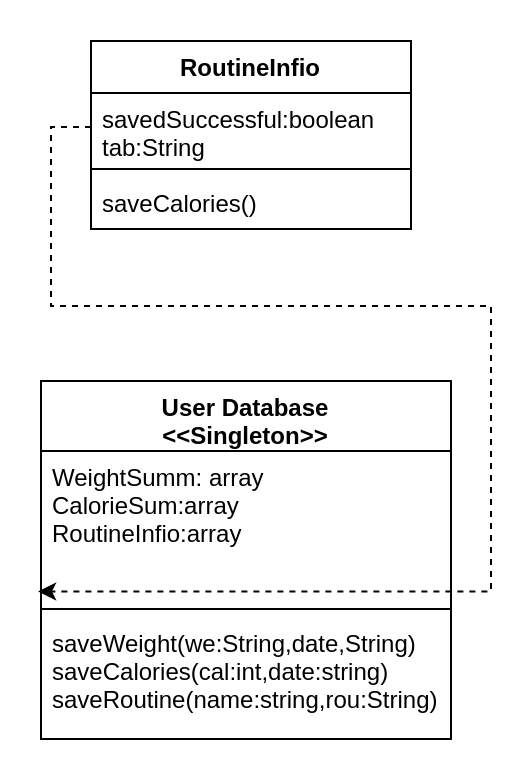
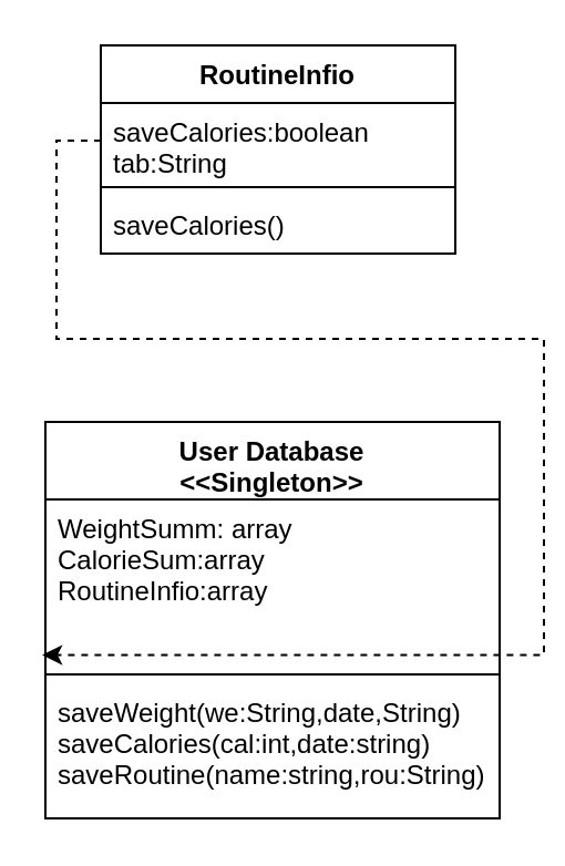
- <mxCell id="7" value="savedSuccessful:boolean&#10;tab:String&#10;" style="text;strokeColor=none;fillColor=none;align=left;verticalAlign=top;spacingLeft=4;spacingRight=4;overflow=hidden;rotatable=0;points=[[0,0.5],[1,0.5]];portConstraint=eastwest;" vertex="1" parent="6"><mxGeometry y="26" width="160" height="34" as="geometry" /></mxCell>
+ <mxCell id="7" value="saveCalories:boolean&#10;tab:String&#10;" style="text;strokeColor=none;fillColor=none;align=left;verticalAlign=top;spacingLeft=4;spacingRight=4;overflow=hidden;rotatable=0;points=[[0,0.5],[1,0.5]];portConstraint=eastwest;" vertex="1" parent="6"><mxGeometry y="26" width="160" height="34" as="geometry" /></mxCell>
